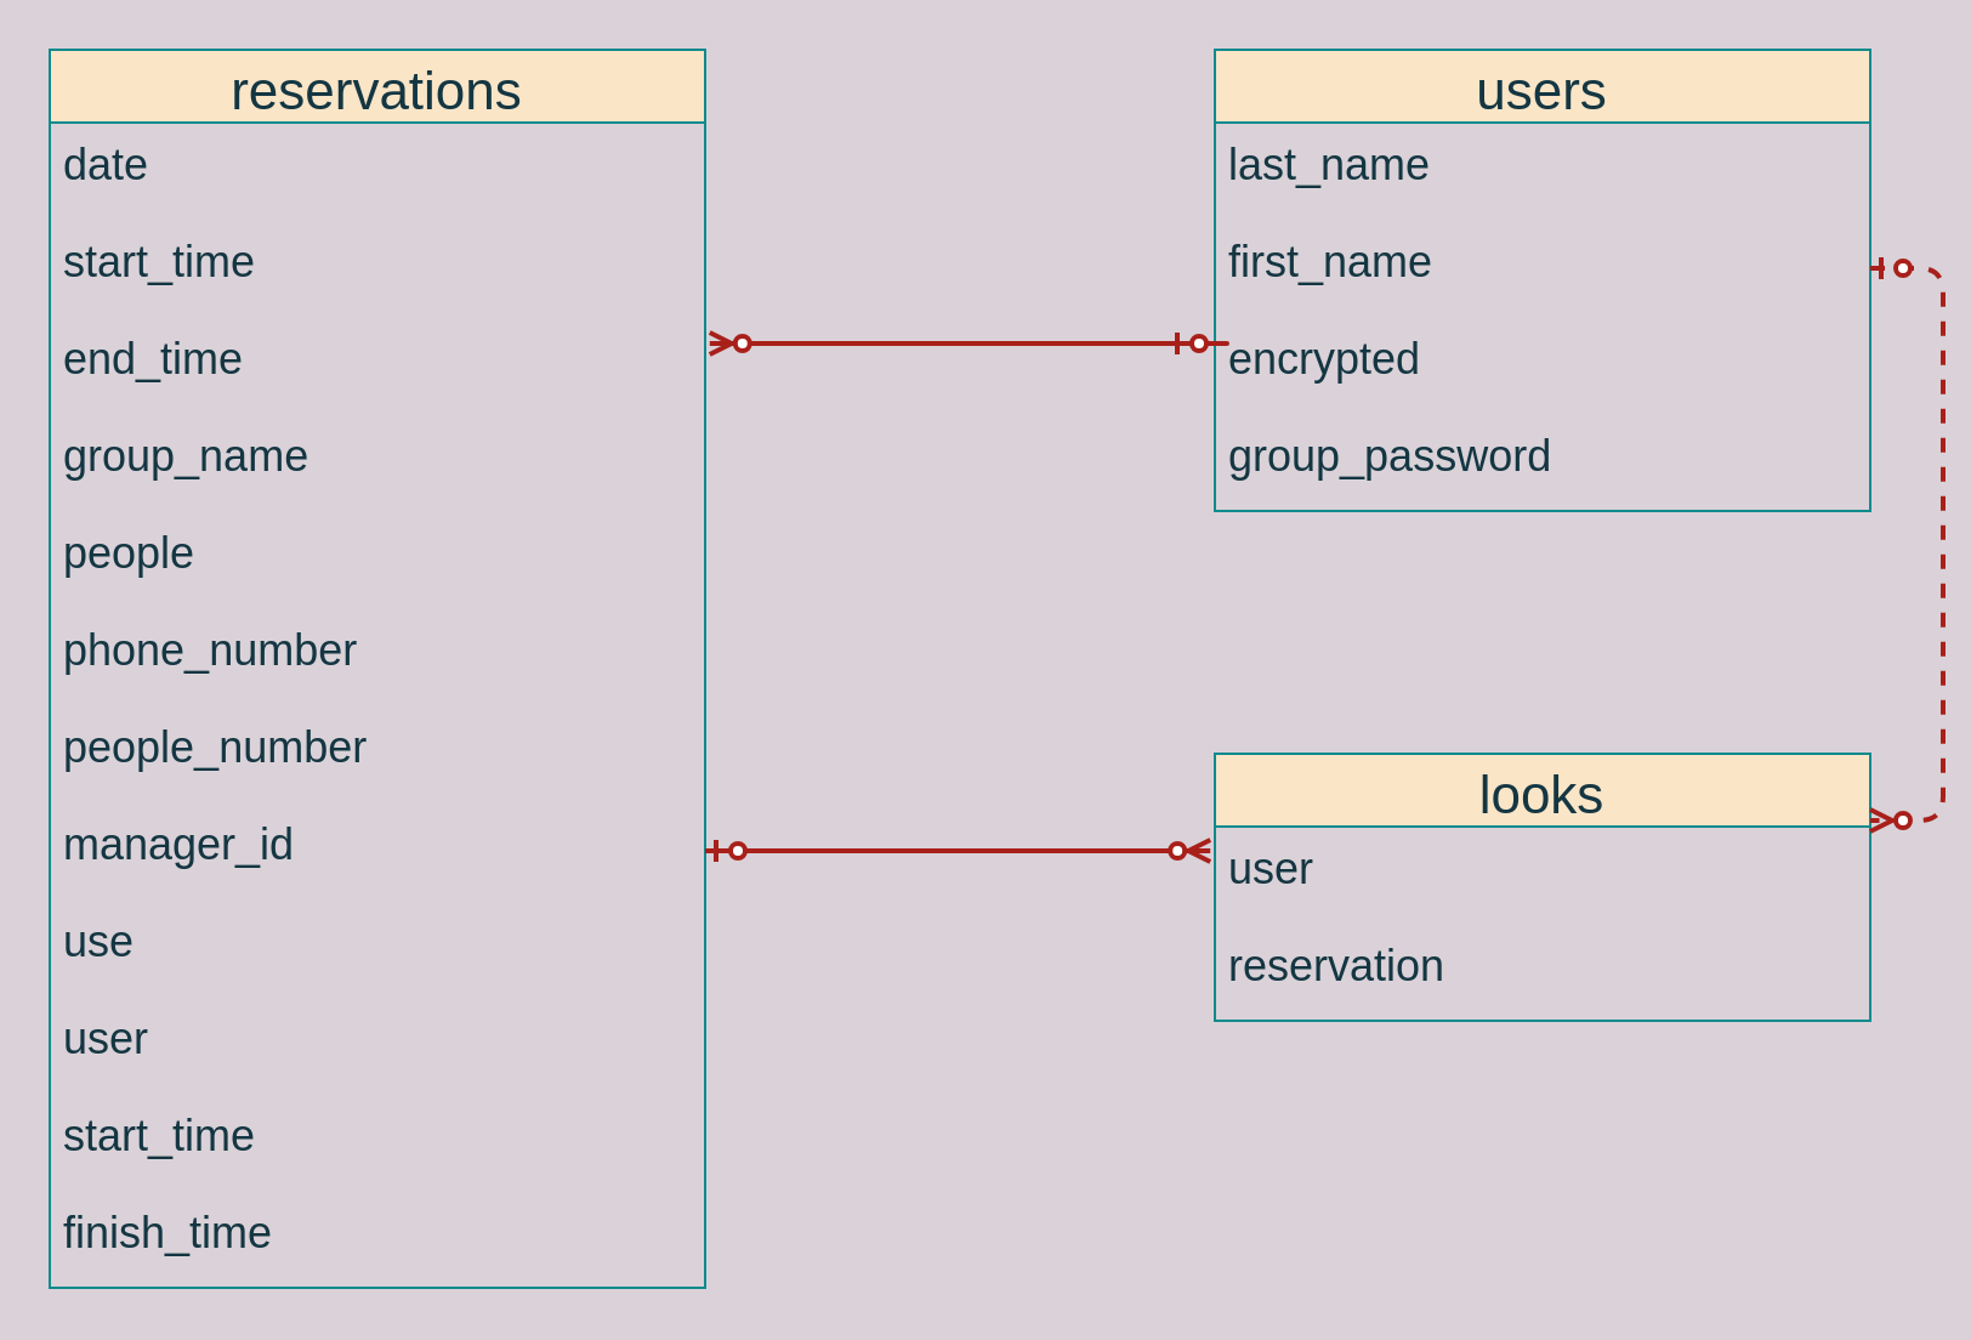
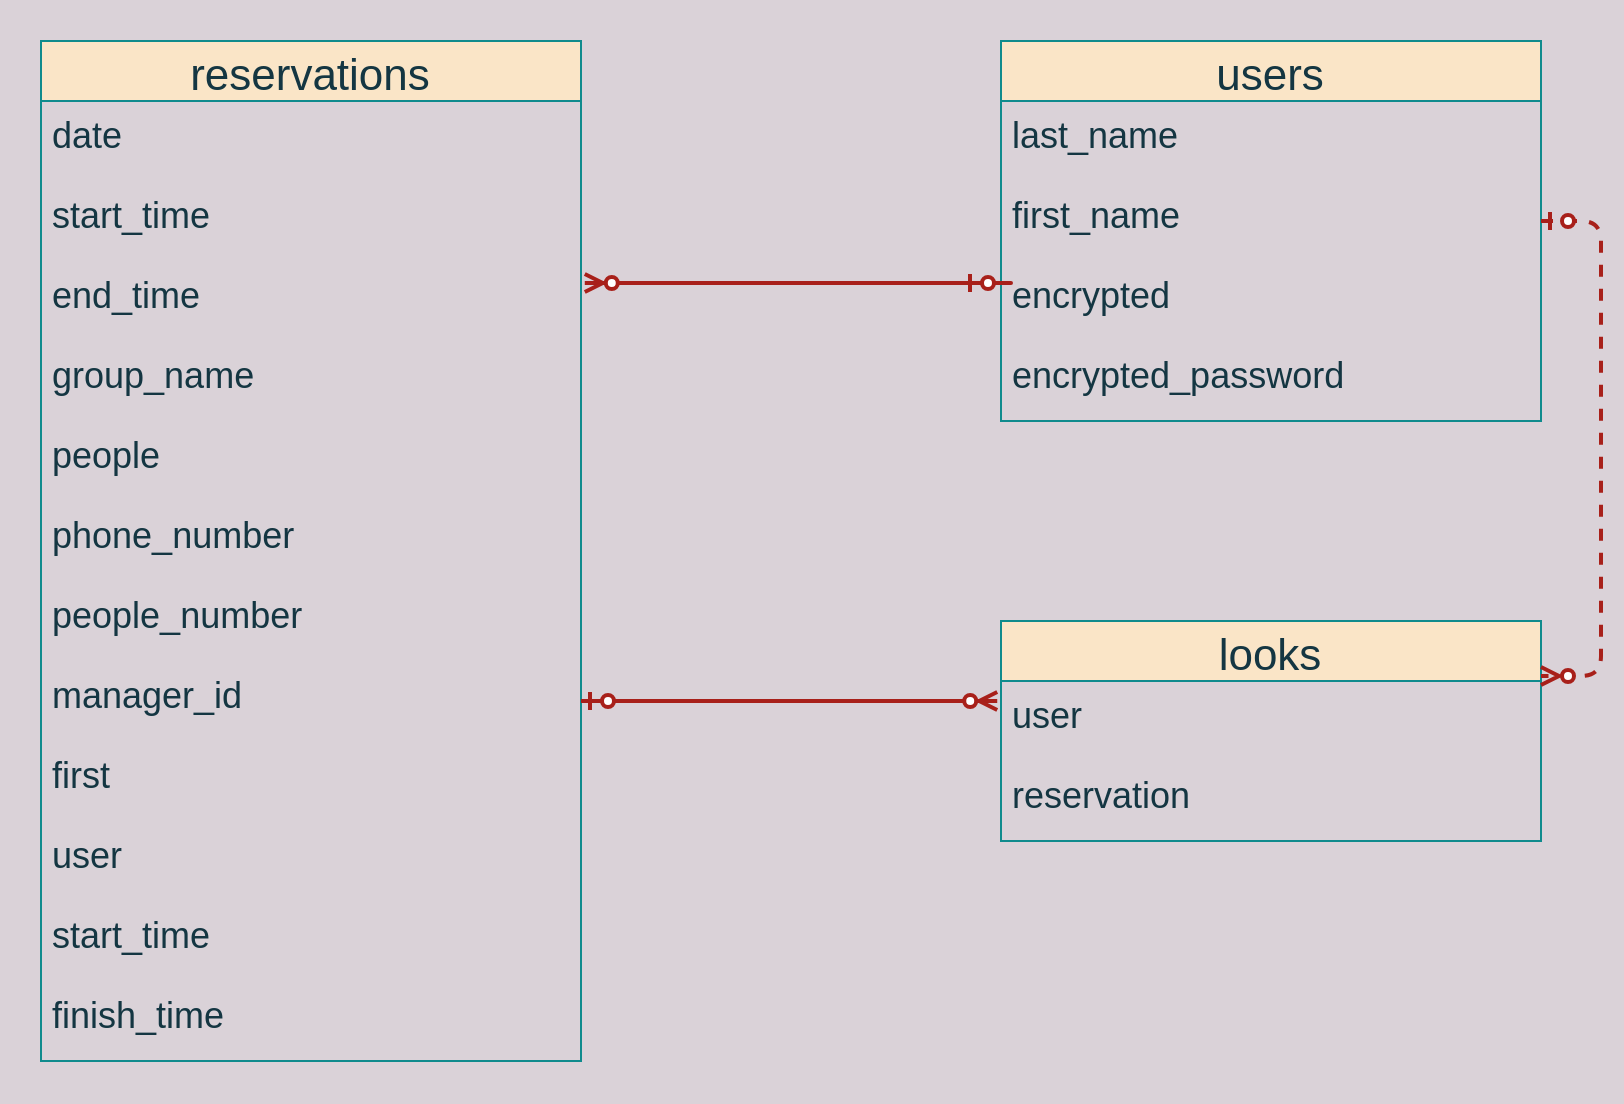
- <mxCell id="6" value="group_password" style="text;strokeColor=none;fillColor=none;spacingLeft=4;spacingRight=4;overflow=hidden;rotatable=0;points=[[0,0.5],[1,0.5]];portConstraint=eastwest;fontSize=18;fontColor=#143642;" parent="2" vertex="1"><mxGeometry y="150" width="270" height="40" as="geometry" /></mxCell>
+ <mxCell id="6" value="encrypted_password" style="text;strokeColor=none;fillColor=none;spacingLeft=4;spacingRight=4;overflow=hidden;rotatable=0;points=[[0,0.5],[1,0.5]];portConstraint=eastwest;fontSize=18;fontColor=#143642;" parent="2" vertex="1"><mxGeometry y="150" width="270" height="40" as="geometry" /></mxCell>
- <mxCell id="16" value="use" style="text;strokeColor=none;fillColor=none;spacingLeft=4;spacingRight=4;overflow=hidden;rotatable=0;points=[[0,0.5],[1,0.5]];portConstraint=eastwest;fontSize=18;fontColor=#143642;" parent="7" vertex="1"><mxGeometry y="350" width="270" height="40" as="geometry" /></mxCell>
+ <mxCell id="16" value="first" style="text;strokeColor=none;fillColor=none;spacingLeft=4;spacingRight=4;overflow=hidden;rotatable=0;points=[[0,0.5],[1,0.5]];portConstraint=eastwest;fontSize=18;fontColor=#143642;" parent="7" vertex="1"><mxGeometry y="350" width="270" height="40" as="geometry" /></mxCell>
